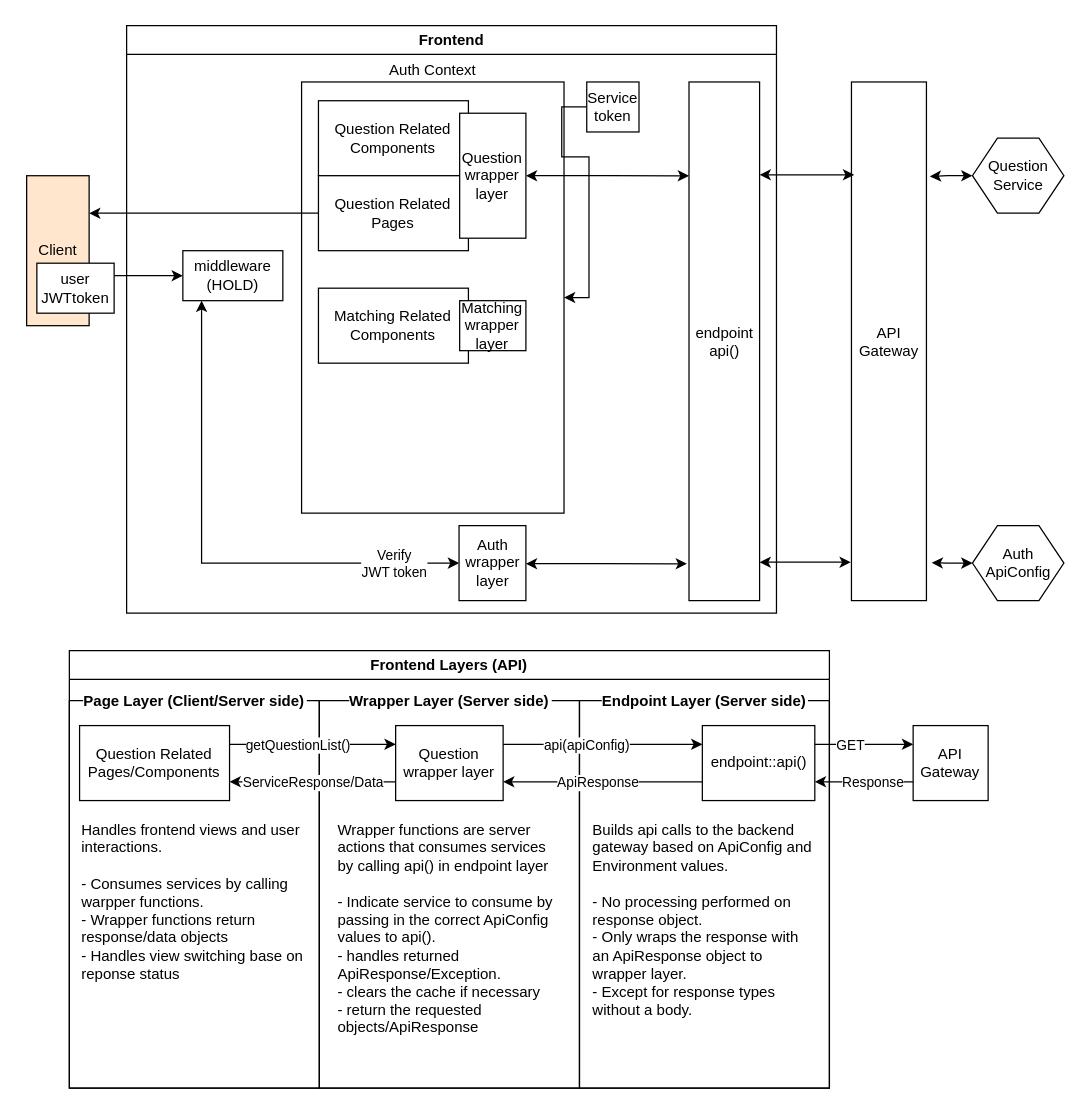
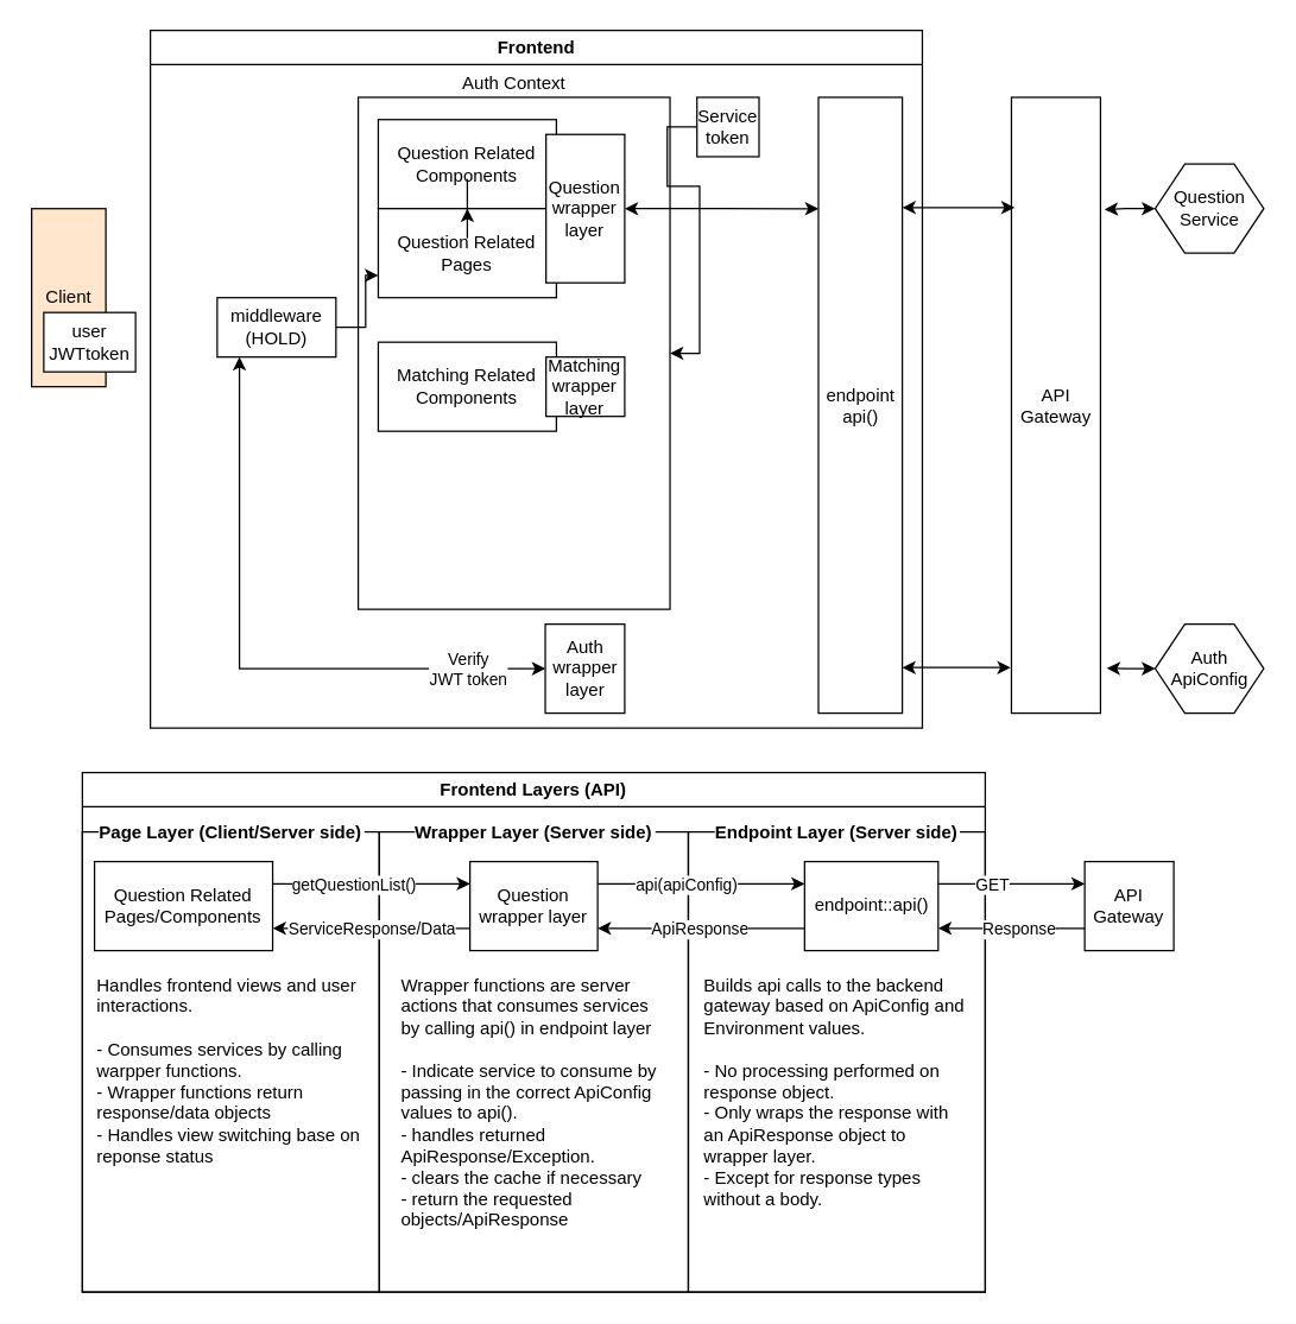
- <mxCell id="23" style="edgeStyle=orthogonalEdgeStyle;rounded=0;orthogonalLoop=1;jettySize=auto;html=1;entryX=1;entryY=0.25;entryDx=0;entryDy=0;" edge="1" parent="1" source="9" target="22"><mxGeometry relative="1" as="geometry" /></mxCell>
+ <mxCell id="23" style="edgeStyle=orthogonalEdgeStyle;rounded=0;orthogonalLoop=1;jettySize=auto;html=1;" edge="1" parent="1" source="9" target="8"><mxGeometry relative="1" as="geometry" /></mxCell>
+ <mxCell id="6" style="edgeStyle=orthogonalEdgeStyle;rounded=0;orthogonalLoop=1;jettySize=auto;html=1;entryX=0;entryY=0.75;entryDx=0;entryDy=0;" edge="1" parent="2" source="7" target="9"><mxGeometry relative="1" as="geometry" /></mxCell>
- <mxCell id="21" style="edgeStyle=orthogonalEdgeStyle;rounded=0;orthogonalLoop=1;jettySize=auto;html=1;entryX=0;entryY=0.5;entryDx=0;entryDy=0;" edge="1" parent="1" source="52" target="7"><mxGeometry relative="1" as="geometry"><Array as="points"><mxPoint x="80.82" y="220" /><mxPoint x="80.82" y="220" /></Array></mxGeometry></mxCell>
- <mxCell id="15" style="edgeStyle=orthogonalEdgeStyle;rounded=0;orthogonalLoop=1;jettySize=auto;html=1;entryX=-0.029;entryY=0.929;entryDx=0;entryDy=0;entryPerimeter=0;startArrow=classic;startFill=1;" edge="1" parent="2" source="16" target="14"><mxGeometry relative="1" as="geometry"><Array as="points"><mxPoint x="380" y="430" /></Array></mxGeometry></mxCell>
- <mxCell id="35" value="endpoint::api()" style="whiteSpace=wrap;html=1;rounded=0;" vertex="1" parent="34"><mxGeometry x="98.32" y="20" width="90" height="60" as="geometry" /></mxCell>
+ <mxCell id="35" value="endpoint::api()" style="whiteSpace=wrap;html=1;rounded=0;" vertex="1" parent="34"><mxGeometry x="78.32" y="20" width="90" height="60" as="geometry" /></mxCell>
